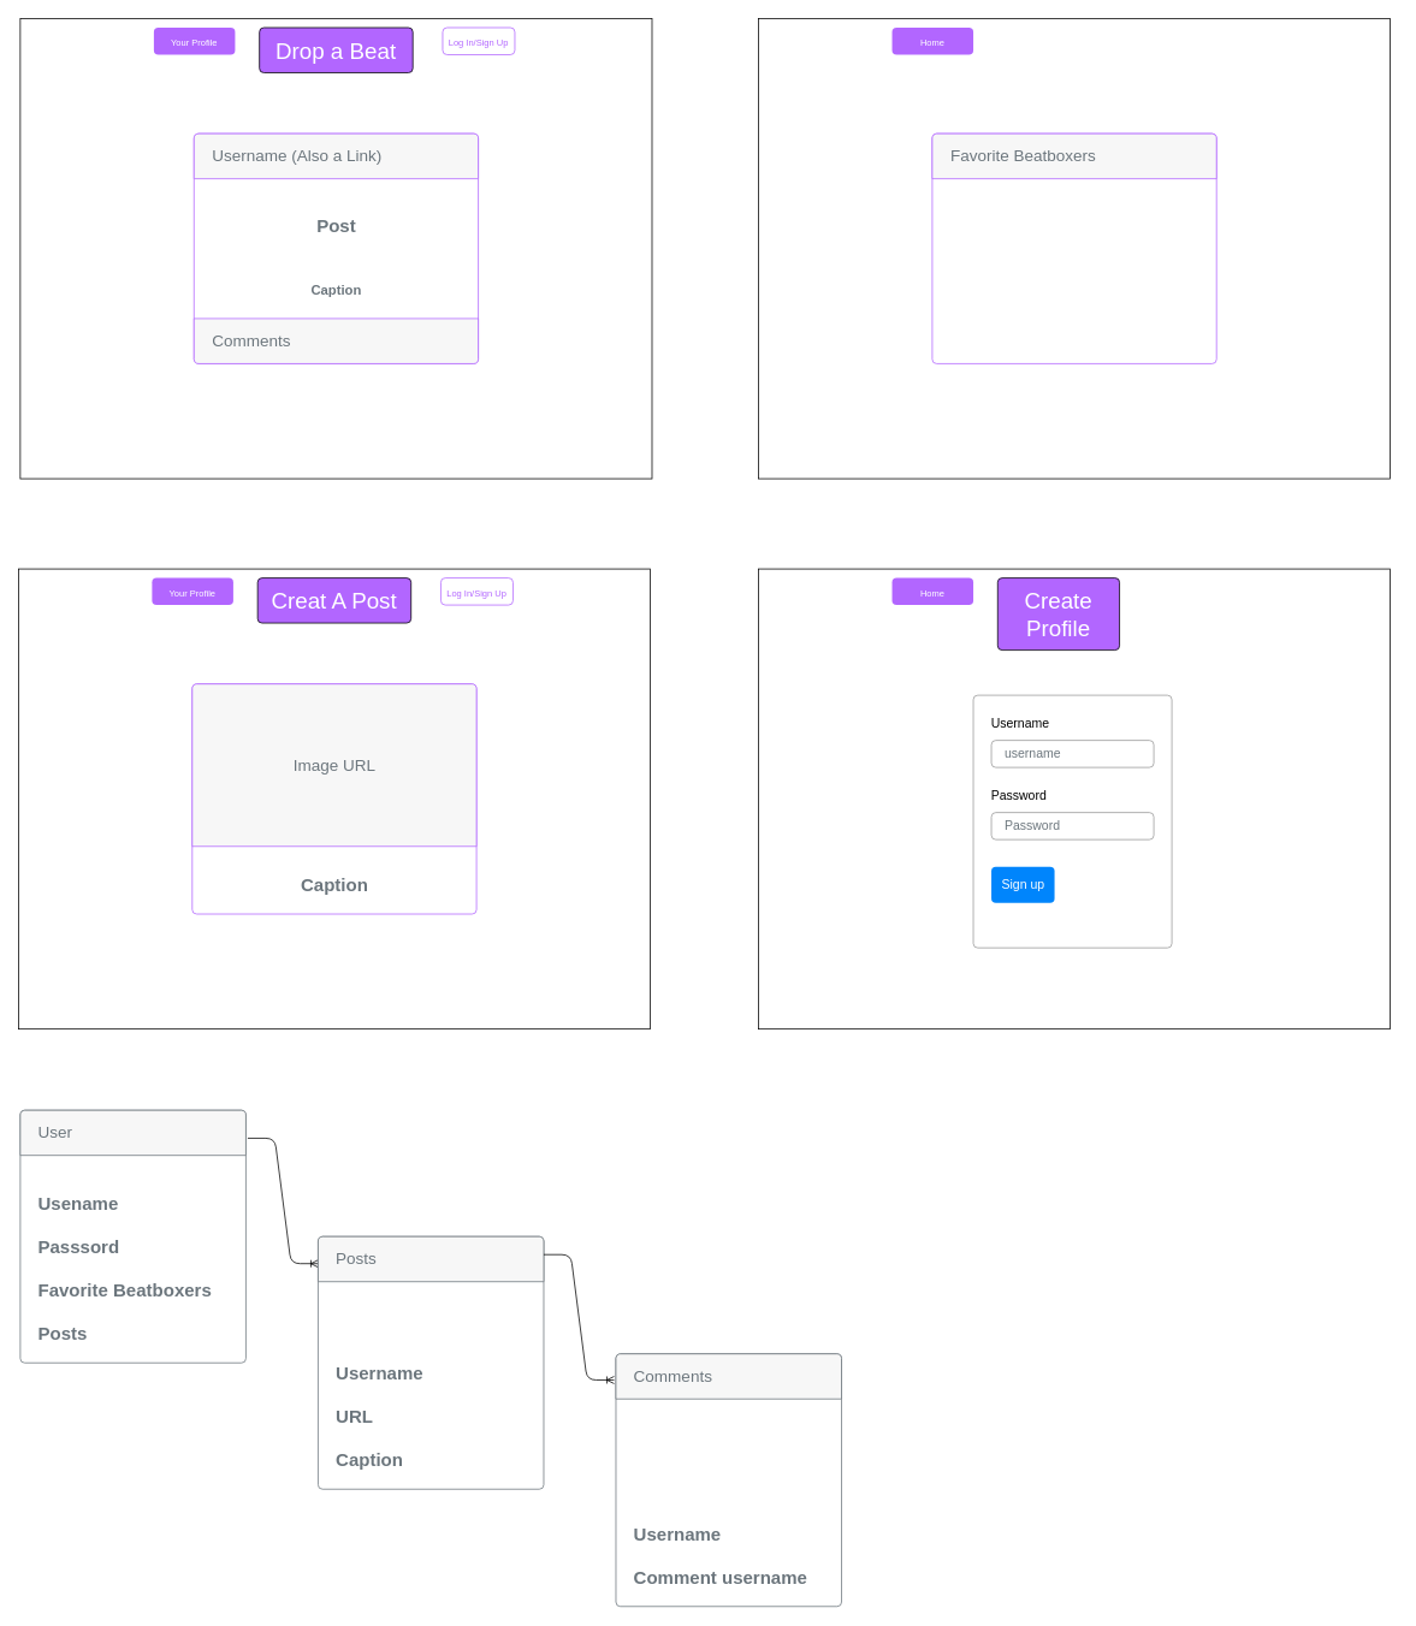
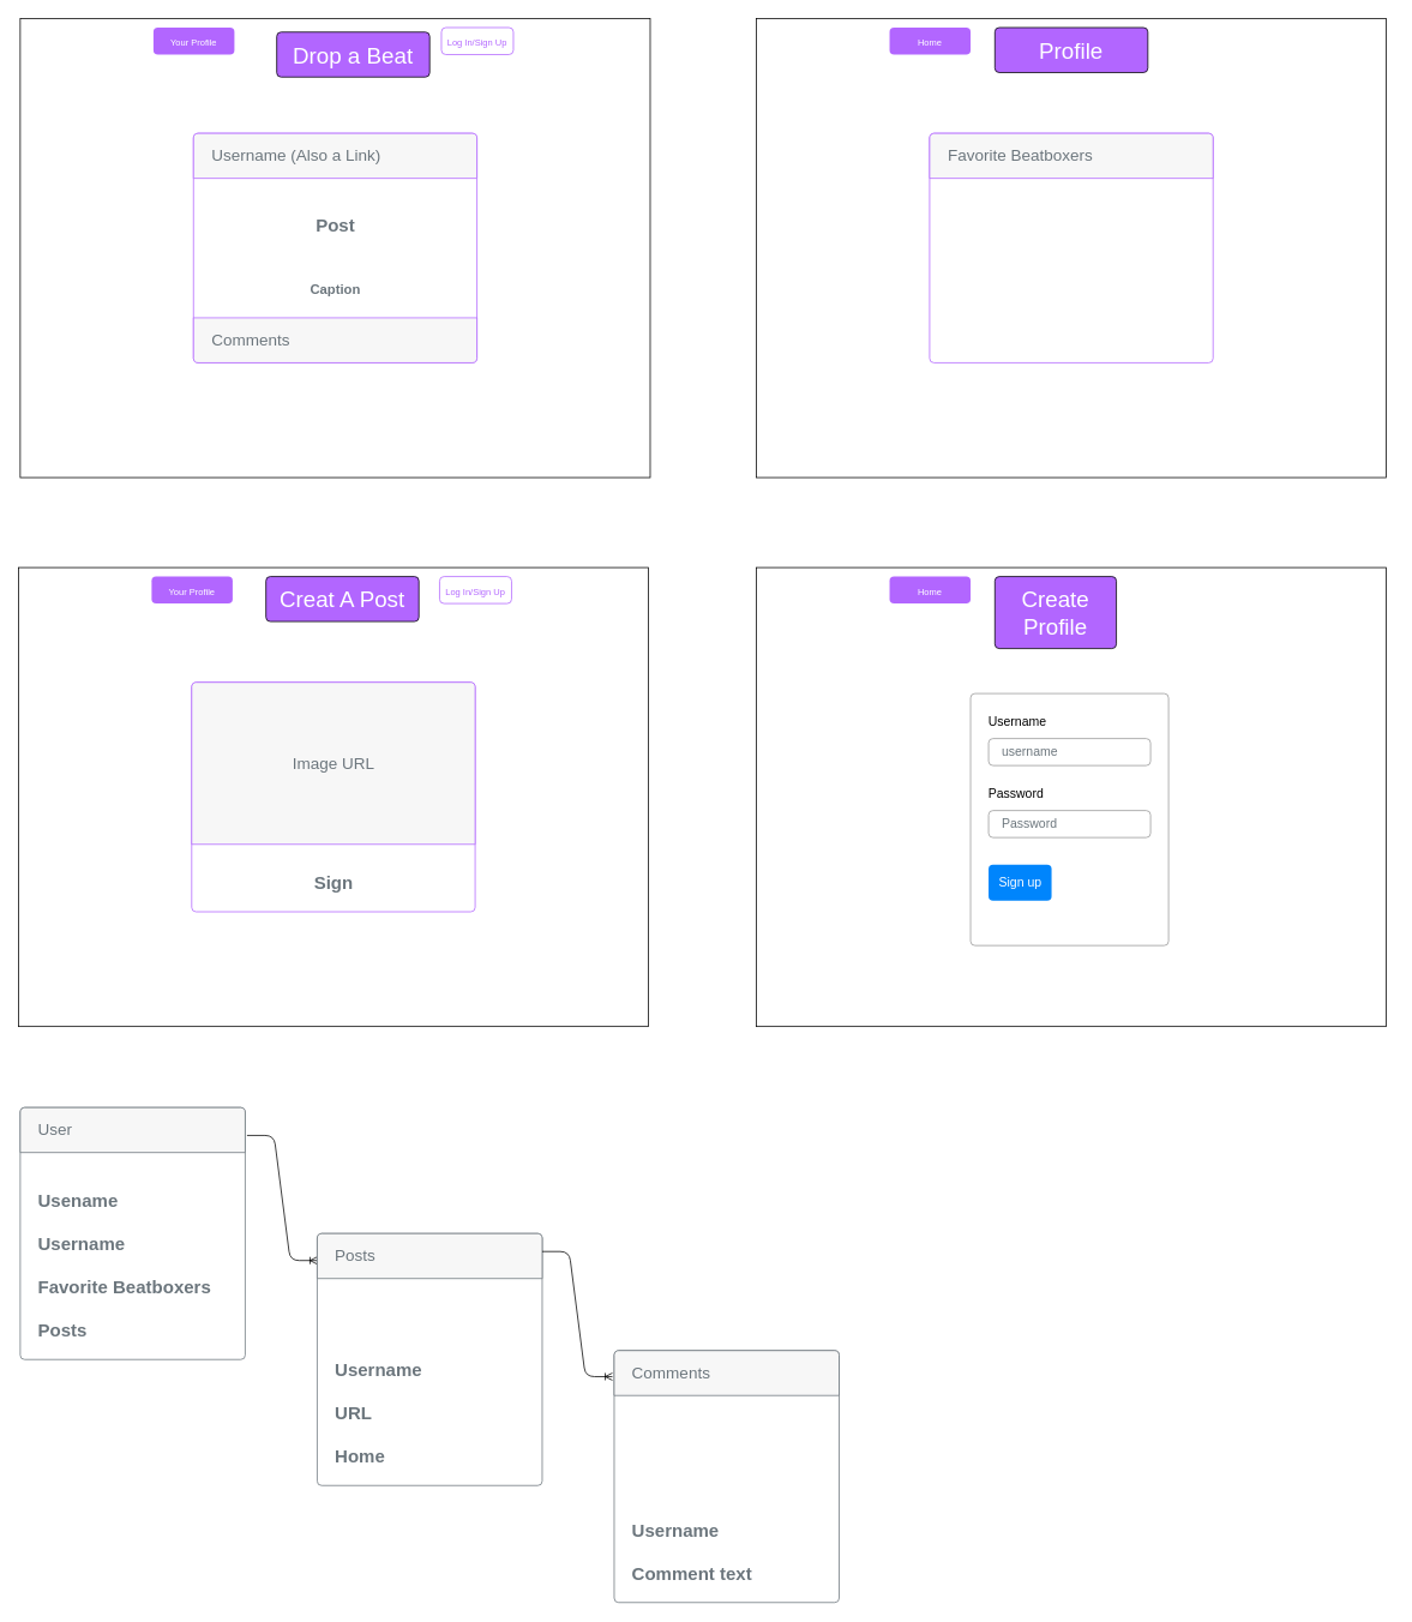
- <mxCell id="7" value="&lt;font style=&quot;font-size: 25px&quot;&gt;Drop a Beat&lt;br&gt;&lt;/font&gt;" style="html=1;shadow=0;dashed=0;shape=mxgraph.bootstrap.rrect;rSize=5;strokeWidth=1;whiteSpace=wrap;align=center;verticalAlign=middle;spacingLeft=0;fontStyle=0;fontSize=16;spacing=5;fontColor=#FFFFFF;fillColor=#B266FF;" parent="2" vertex="1"><mxGeometry x="265" y="10" width="170" height="50" as="geometry" /></mxCell>
+ <mxCell id="7" value="&lt;font style=&quot;font-size: 25px&quot;&gt;Drop a Beat&lt;br&gt;&lt;/font&gt;" style="html=1;shadow=0;dashed=0;shape=mxgraph.bootstrap.rrect;rSize=5;strokeWidth=1;whiteSpace=wrap;align=center;verticalAlign=middle;spacingLeft=0;fontStyle=0;fontSize=16;spacing=5;fontColor=#FFFFFF;fillColor=#B266FF;" parent="2" vertex="1"><mxGeometry x="285" y="15" width="170" height="50" as="geometry" /></mxCell>
+ <mxCell id="15" value="&lt;font style=&quot;font-size: 25px&quot;&gt;Profile&lt;/font&gt;" style="html=1;shadow=0;dashed=0;shape=mxgraph.bootstrap.rrect;rSize=5;strokeWidth=1;whiteSpace=wrap;align=center;verticalAlign=middle;spacingLeft=0;fontStyle=0;fontSize=16;spacing=5;fontColor=#FFFFFF;fillColor=#B266FF;" parent="11" vertex="1"><mxGeometry x="265" y="10" width="170" height="50" as="geometry" /></mxCell>
- <mxCell id="23" value="&lt;font style=&quot;font-size: 25px&quot;&gt;Creat A Post&lt;br&gt;&lt;/font&gt;" style="html=1;shadow=0;dashed=0;shape=mxgraph.bootstrap.rrect;rSize=5;strokeWidth=1;whiteSpace=wrap;align=center;verticalAlign=middle;spacingLeft=0;fontStyle=0;fontSize=16;spacing=5;fontColor=#FFFFFF;fillColor=#B266FF;" parent="18" vertex="1"><mxGeometry x="265" y="10" width="170" height="50" as="geometry" /></mxCell>
+ <mxCell id="23" value="&lt;font style=&quot;font-size: 25px&quot;&gt;Creat A Post&lt;br&gt;&lt;/font&gt;" style="html=1;shadow=0;dashed=0;shape=mxgraph.bootstrap.rrect;rSize=5;strokeWidth=1;whiteSpace=wrap;align=center;verticalAlign=middle;spacingLeft=0;fontStyle=0;fontSize=16;spacing=5;fontColor=#FFFFFF;fillColor=#B266FF;" parent="18" vertex="1"><mxGeometry x="275" y="10" width="170" height="50" as="geometry" /></mxCell>
- <mxCell id="24" value="&lt;font color=&quot;#6c767d&quot;&gt;&lt;span style=&quot;font-size: 20px&quot;&gt;&lt;b&gt;Caption&lt;/b&gt;&lt;/span&gt;&lt;/font&gt;" style="html=1;shadow=0;dashed=0;shape=mxgraph.bootstrap.rrect;rSize=5;html=1;whiteSpace=wrap;fillColor=#ffffff;fontColor=#33A64C;verticalAlign=bottom;align=center;spacing=20;spacingBottom=0;fontSize=14;strokeColor=#B266FF;" parent="18" vertex="1"><mxGeometry x="192.5" y="127.5" width="315" height="255" as="geometry" /></mxCell>
+ <mxCell id="24" value="&lt;font color=&quot;#6c767d&quot;&gt;&lt;span style=&quot;font-size: 20px&quot;&gt;&lt;b&gt;Sign&lt;/b&gt;&lt;/span&gt;&lt;/font&gt;" style="html=1;shadow=0;dashed=0;shape=mxgraph.bootstrap.rrect;rSize=5;html=1;whiteSpace=wrap;fillColor=#ffffff;fontColor=#33A64C;verticalAlign=bottom;align=center;spacing=20;spacingBottom=0;fontSize=14;strokeColor=#B266FF;" parent="18" vertex="1"><mxGeometry x="192.5" y="127.5" width="315" height="255" as="geometry" /></mxCell>
- <mxCell id="26" value="&lt;span style=&quot;font-size: 20px&quot;&gt;&lt;b&gt;Usename&lt;br&gt;&lt;br&gt;Passsord&lt;br&gt;&lt;br&gt;Favorite Beatboxers&lt;br&gt;&lt;br&gt;Posts&lt;br&gt;&lt;/b&gt;&lt;/span&gt;" style="html=1;shadow=0;dashed=0;shape=mxgraph.bootstrap.rrect;rSize=5;strokeColor=#6C767D;html=1;whiteSpace=wrap;fillColor=#ffffff;fontColor=#6C767D;verticalAlign=bottom;align=left;spacing=20;spacingBottom=0;fontSize=14;" parent="1" vertex="1"><mxGeometry x="22" y="1230" width="250" height="280" as="geometry" /></mxCell>
+ <mxCell id="26" value="&lt;span style=&quot;font-size: 20px&quot;&gt;&lt;b&gt;Usename&lt;br&gt;&lt;br&gt;Username&lt;br&gt;&lt;br&gt;Favorite Beatboxers&lt;br&gt;&lt;br&gt;Posts&lt;br&gt;&lt;/b&gt;&lt;/span&gt;" style="html=1;shadow=0;dashed=0;shape=mxgraph.bootstrap.rrect;rSize=5;strokeColor=#6C767D;html=1;whiteSpace=wrap;fillColor=#ffffff;fontColor=#6C767D;verticalAlign=bottom;align=left;spacing=20;spacingBottom=0;fontSize=14;" parent="1" vertex="1"><mxGeometry x="22" y="1230" width="250" height="280" as="geometry" /></mxCell>
- <mxCell id="29" value="&lt;span style=&quot;font-size: 20px&quot;&gt;&lt;b&gt;Username&lt;br&gt;&lt;br&gt;URL&lt;br&gt;&lt;br&gt;Caption&lt;br&gt;&lt;/b&gt;&lt;/span&gt;" style="html=1;shadow=0;dashed=0;shape=mxgraph.bootstrap.rrect;rSize=5;strokeColor=#6C767D;html=1;whiteSpace=wrap;fillColor=#ffffff;fontColor=#6C767D;verticalAlign=bottom;align=left;spacing=20;spacingBottom=0;fontSize=14;" parent="1" vertex="1"><mxGeometry x="352" y="1370" width="250" height="280" as="geometry" /></mxCell>
+ <mxCell id="29" value="&lt;span style=&quot;font-size: 20px&quot;&gt;&lt;b&gt;Username&lt;br&gt;&lt;br&gt;URL&lt;br&gt;&lt;br&gt;Home&lt;br&gt;&lt;/b&gt;&lt;/span&gt;" style="html=1;shadow=0;dashed=0;shape=mxgraph.bootstrap.rrect;rSize=5;strokeColor=#6C767D;html=1;whiteSpace=wrap;fillColor=#ffffff;fontColor=#6C767D;verticalAlign=bottom;align=left;spacing=20;spacingBottom=0;fontSize=14;" parent="1" vertex="1"><mxGeometry x="352" y="1370" width="250" height="280" as="geometry" /></mxCell>
- <mxCell id="31" value="&lt;span style=&quot;font-size: 20px&quot;&gt;&lt;b&gt;Username&lt;br&gt;&lt;br&gt;Comment username&lt;br&gt;&lt;/b&gt;&lt;/span&gt;" style="html=1;shadow=0;dashed=0;shape=mxgraph.bootstrap.rrect;rSize=5;strokeColor=#6C767D;html=1;whiteSpace=wrap;fillColor=#ffffff;fontColor=#6C767D;verticalAlign=bottom;align=left;spacing=20;spacingBottom=0;fontSize=14;" parent="1" vertex="1"><mxGeometry x="682" y="1500" width="250" height="280" as="geometry" /></mxCell>
+ <mxCell id="31" value="&lt;span style=&quot;font-size: 20px&quot;&gt;&lt;b&gt;Username&lt;br&gt;&lt;br&gt;Comment text&lt;br&gt;&lt;/b&gt;&lt;/span&gt;" style="html=1;shadow=0;dashed=0;shape=mxgraph.bootstrap.rrect;rSize=5;strokeColor=#6C767D;html=1;whiteSpace=wrap;fillColor=#ffffff;fontColor=#6C767D;verticalAlign=bottom;align=left;spacing=20;spacingBottom=0;fontSize=14;" parent="1" vertex="1"><mxGeometry x="682" y="1500" width="250" height="280" as="geometry" /></mxCell>
